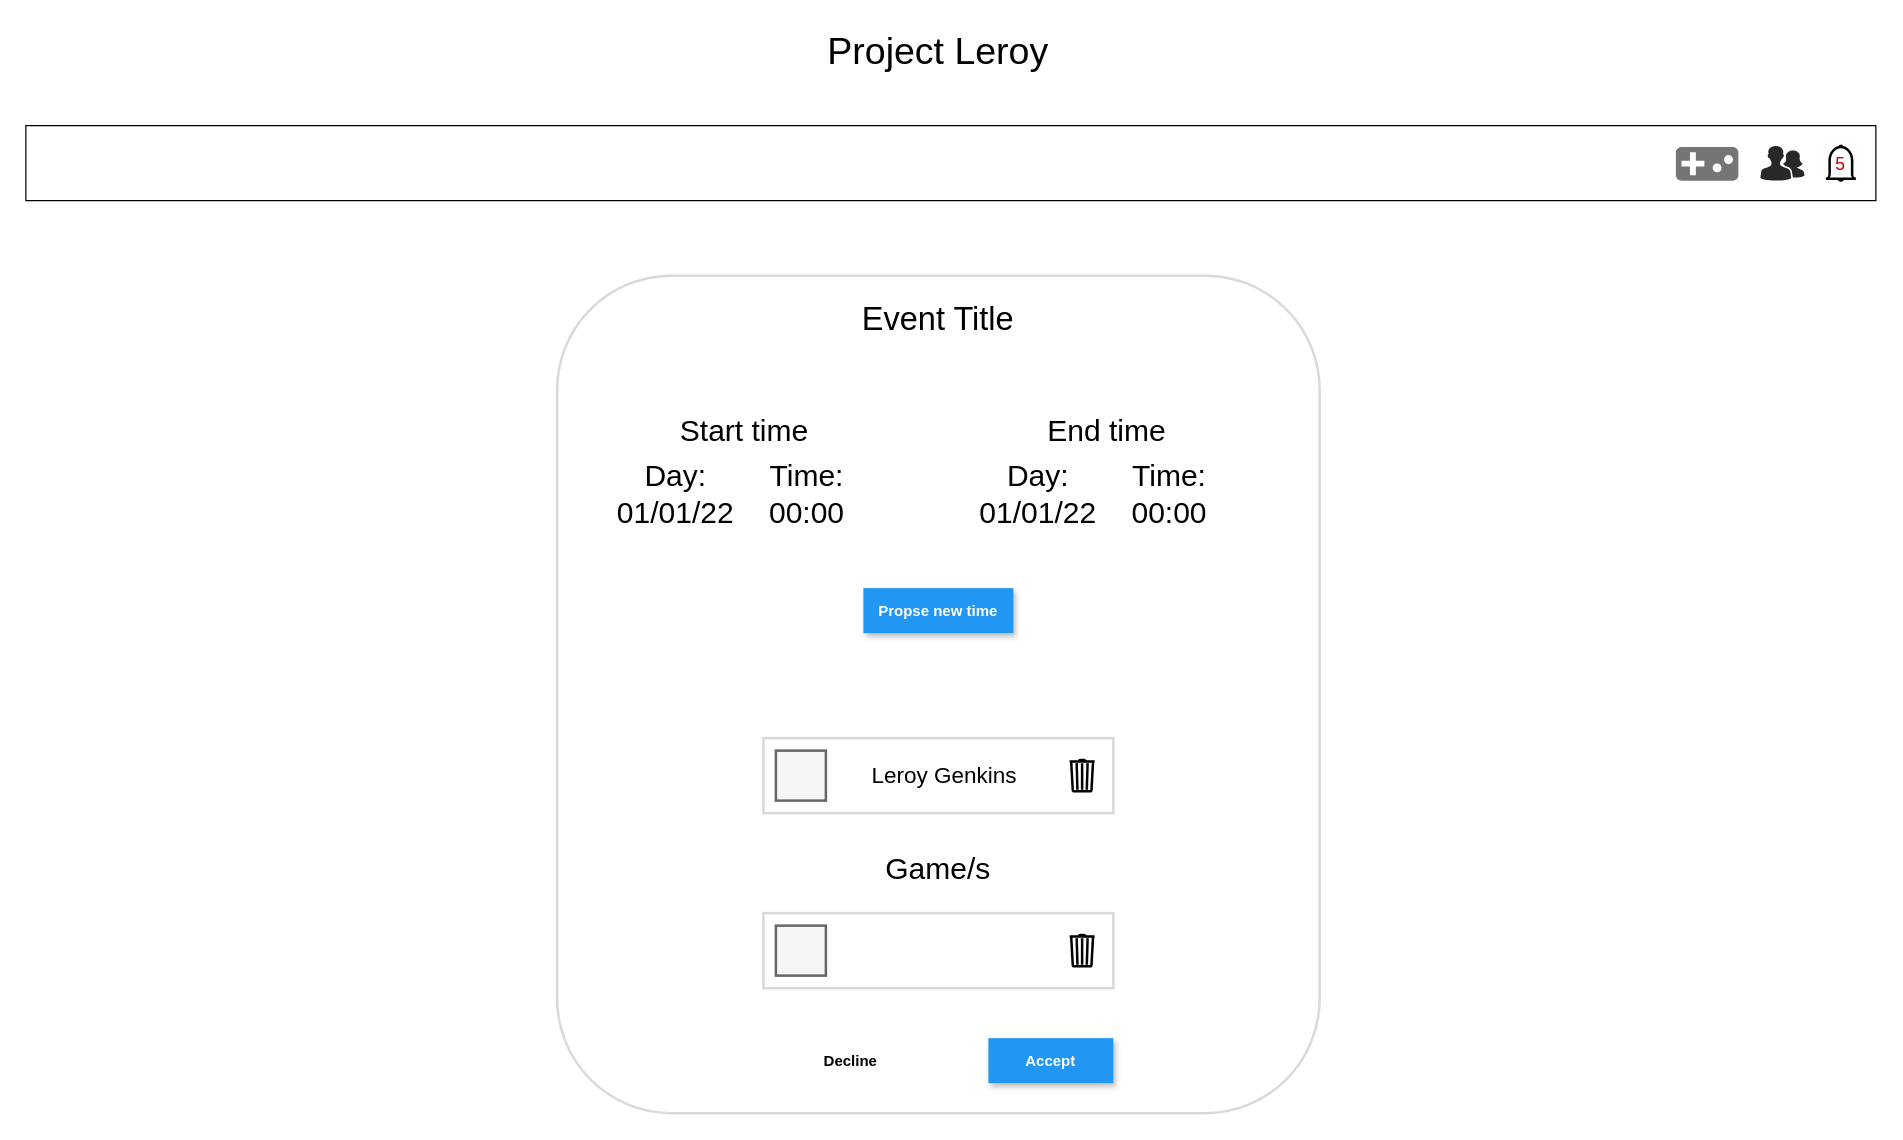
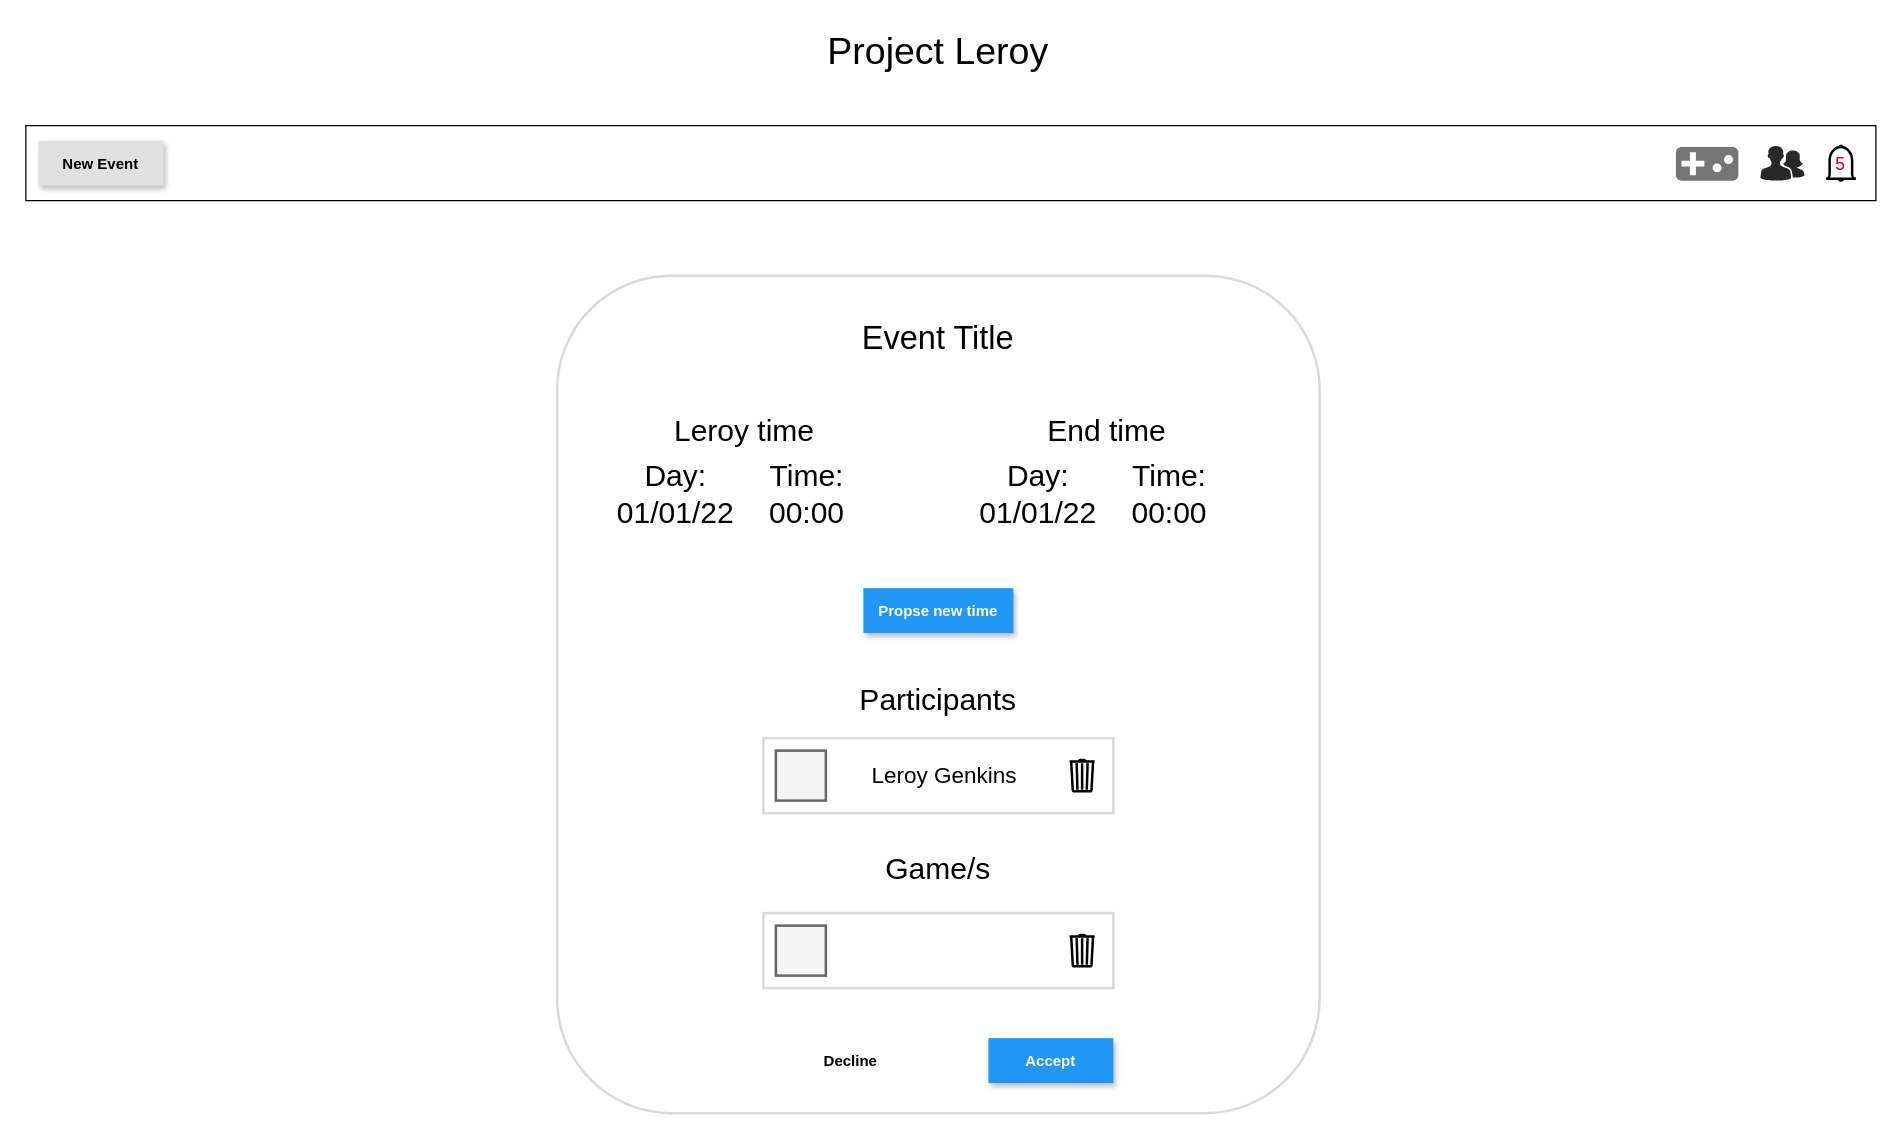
+ <mxCell id="25" value="New Event" style="dashed=0;align=center;fontSize=12;shape=rect;fillColor=#e0e0e0;strokeColor=none;fontStyle=1;shadow=1;rounded=0;glass=0;sketch=0;strokeWidth=2;fontColor=#000000;" parent="1" vertex="1"><mxGeometry x="30" y="112" width="100" height="36" as="geometry" /></mxCell>
- <mxCell id="29" value="&lt;font style=&quot;font-size: 26px;&quot;&gt;Event Title&lt;/font&gt;" style="text;html=1;strokeColor=none;fillColor=none;align=center;verticalAlign=middle;whiteSpace=wrap;rounded=0;" vertex="1" parent="1"><mxGeometry x="665" y="240" width="170" height="30" as="geometry" /></mxCell>
+ <mxCell id="29" value="&lt;font style=&quot;font-size: 26px;&quot;&gt;Event Title&lt;/font&gt;" style="text;html=1;strokeColor=none;fillColor=none;align=center;verticalAlign=middle;whiteSpace=wrap;rounded=0;" vertex="1" parent="1"><mxGeometry x="665" y="255" width="170" height="30" as="geometry" /></mxCell>
- <mxCell id="9" value="Start time" style="text;html=1;strokeColor=none;fillColor=none;align=center;verticalAlign=middle;whiteSpace=wrap;rounded=0;shadow=0;glass=0;sketch=0;strokeWidth=2;fontSize=24;fontColor=#000000;" parent="1" vertex="1"><mxGeometry x="535" y="330" width="120" height="30" as="geometry" /></mxCell>
+ <mxCell id="9" value="Leroy time" style="text;html=1;strokeColor=none;fillColor=none;align=center;verticalAlign=middle;whiteSpace=wrap;rounded=0;shadow=0;glass=0;sketch=0;strokeWidth=2;fontSize=24;fontColor=#000000;" parent="1" vertex="1"><mxGeometry x="535" y="330" width="120" height="30" as="geometry" /></mxCell>
+ <mxCell id="15" value="Participants" style="text;html=1;strokeColor=none;fillColor=none;align=center;verticalAlign=middle;whiteSpace=wrap;rounded=0;shadow=0;glass=0;sketch=0;strokeWidth=2;fontSize=24;fontColor=#000000;" parent="1" vertex="1"><mxGeometry x="675" y="540" width="150" height="40" as="geometry" /></mxCell>
